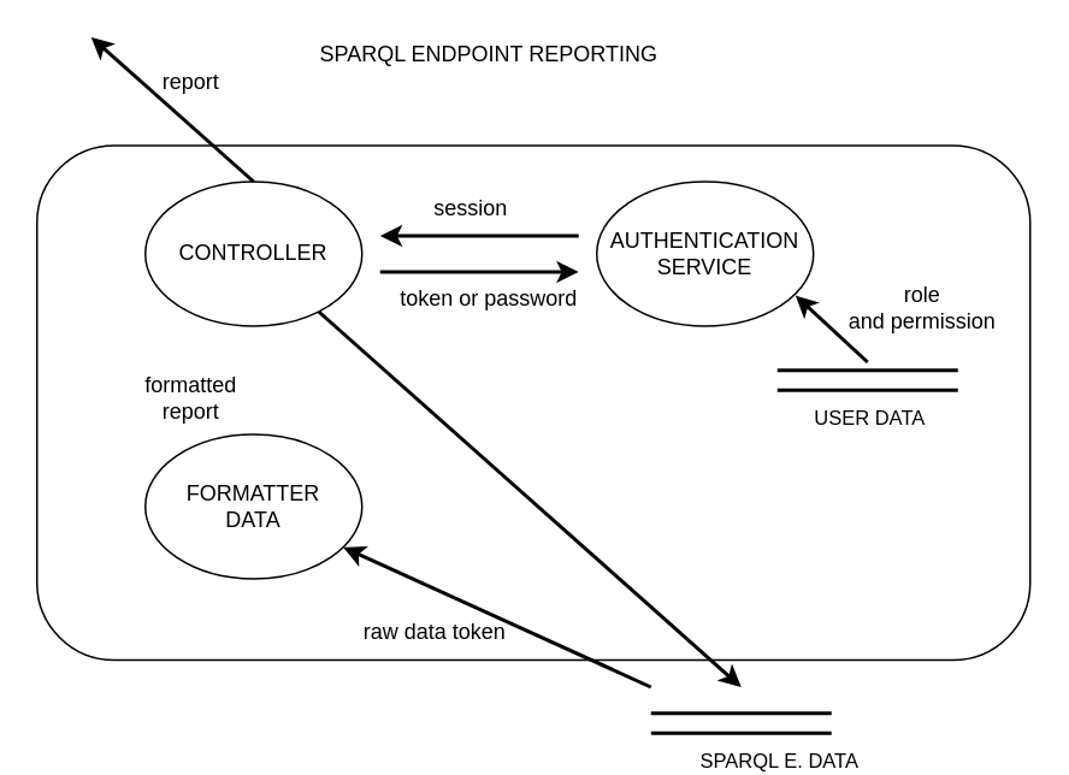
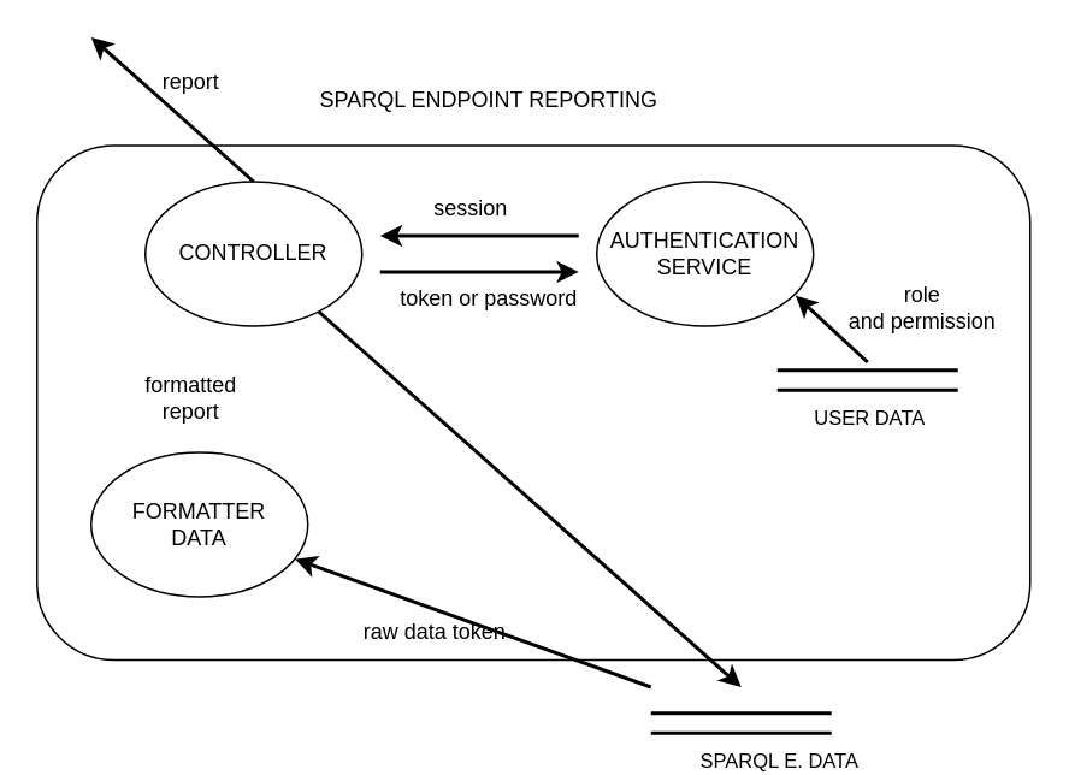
- <mxCell id="10" value="SPARQL ENDPOINT REPORTING" style="text;html=1;align=center;verticalAlign=middle;resizable=0;points=[];autosize=1;strokeColor=none;fillColor=none;" vertex="1" parent="1"><mxGeometry x="165" y="15" width="210" height="30" as="geometry" /></mxCell>
+ <mxCell id="10" value="SPARQL ENDPOINT REPORTING" style="text;html=1;align=center;verticalAlign=middle;resizable=0;points=[];autosize=1;strokeColor=none;fillColor=none;" vertex="1" parent="1"><mxGeometry x="165" y="40" width="210" height="30" as="geometry" /></mxCell>
- <mxCell id="4" value="FORMATTER &lt;br&gt;DATA" style="ellipse;whiteSpace=wrap;html=1;" vertex="1" parent="1"><mxGeometry x="80" y="240" width="120" height="80" as="geometry" /></mxCell>
+ <mxCell id="4" value="FORMATTER &lt;br&gt;DATA" style="ellipse;whiteSpace=wrap;html=1;" vertex="1" parent="1"><mxGeometry x="50" y="250" width="120" height="80" as="geometry" /></mxCell>
